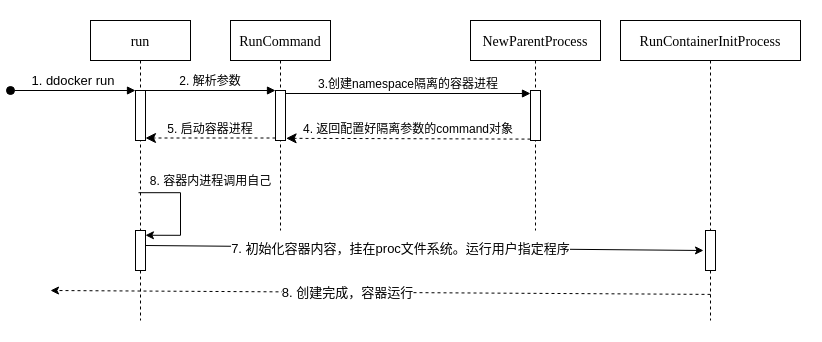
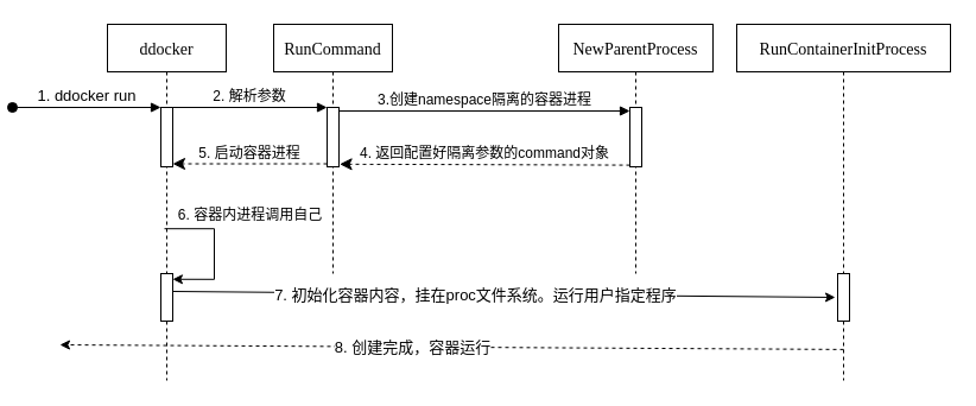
- <mxCell id="2" value="run" style="shape=umlLifeline;perimeter=lifelinePerimeter;container=1;collapsible=0;recursiveResize=0;rounded=0;shadow=0;strokeWidth=1;fontSize=14;fontFamily=Comic Sans MS;" parent="1" vertex="1"><mxGeometry x="60" y="20" width="100" height="300" as="geometry" /></mxCell>
+ <mxCell id="2" value="ddocker" style="shape=umlLifeline;perimeter=lifelinePerimeter;container=1;collapsible=0;recursiveResize=0;rounded=0;shadow=0;strokeWidth=1;fontSize=14;fontFamily=Comic Sans MS;" parent="1" vertex="1"><mxGeometry x="60" y="20" width="100" height="300" as="geometry" /></mxCell>
- <mxCell id="21" value="&lt;font face=&quot;Helvetica&quot; style=&quot;font-size: 12px&quot;&gt;8. 容器内进程调用自己&lt;/font&gt;" style="text;html=1;align=center;verticalAlign=middle;resizable=0;points=[];autosize=1;strokeColor=none;fontSize=13;fontFamily=Comic Sans MS;" parent="1" vertex="1"><mxGeometry x="110" y="170" width="140" height="20" as="geometry" /></mxCell>
+ <mxCell id="21" value="&lt;font face=&quot;Helvetica&quot; style=&quot;font-size: 12px&quot;&gt;6. 容器内进程调用自己&lt;/font&gt;" style="text;html=1;align=center;verticalAlign=middle;resizable=0;points=[];autosize=1;strokeColor=none;fontSize=13;fontFamily=Comic Sans MS;" parent="1" vertex="1"><mxGeometry x="110" y="170" width="140" height="20" as="geometry" /></mxCell>
